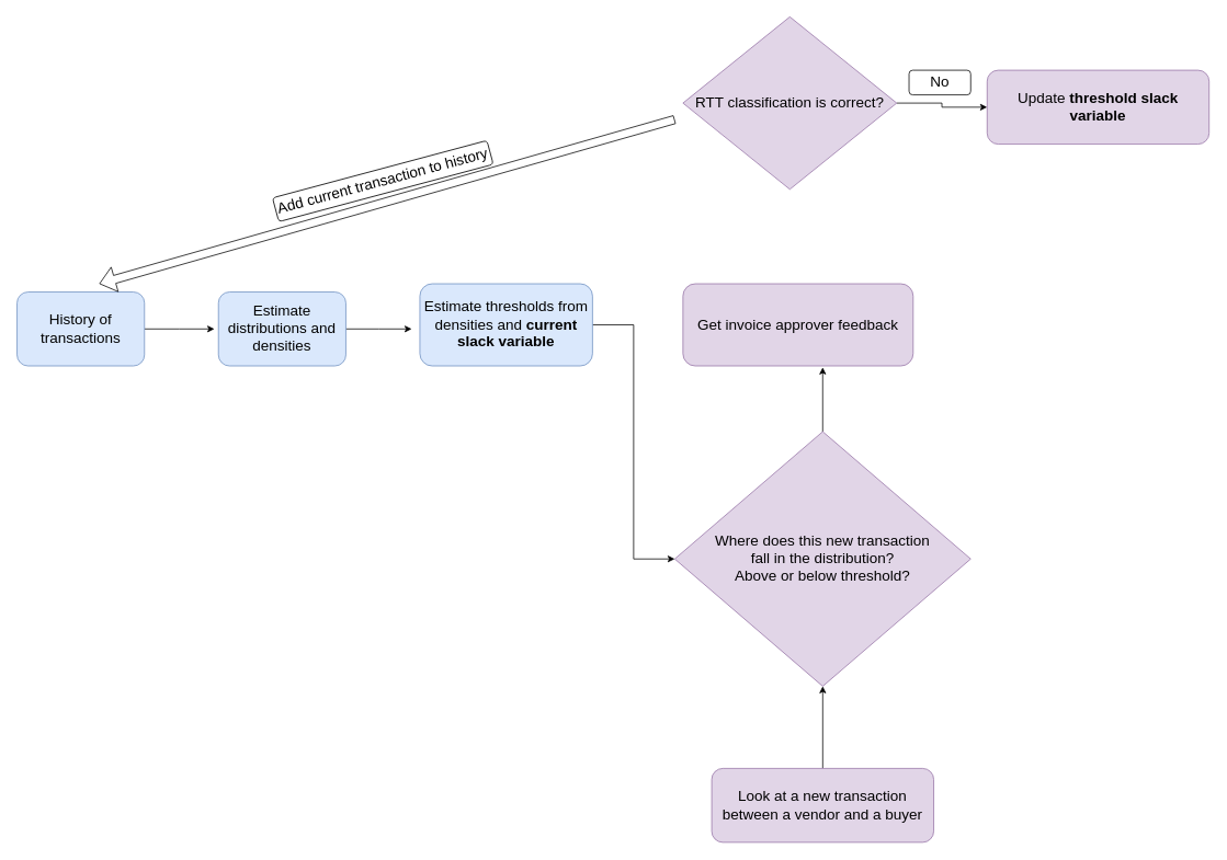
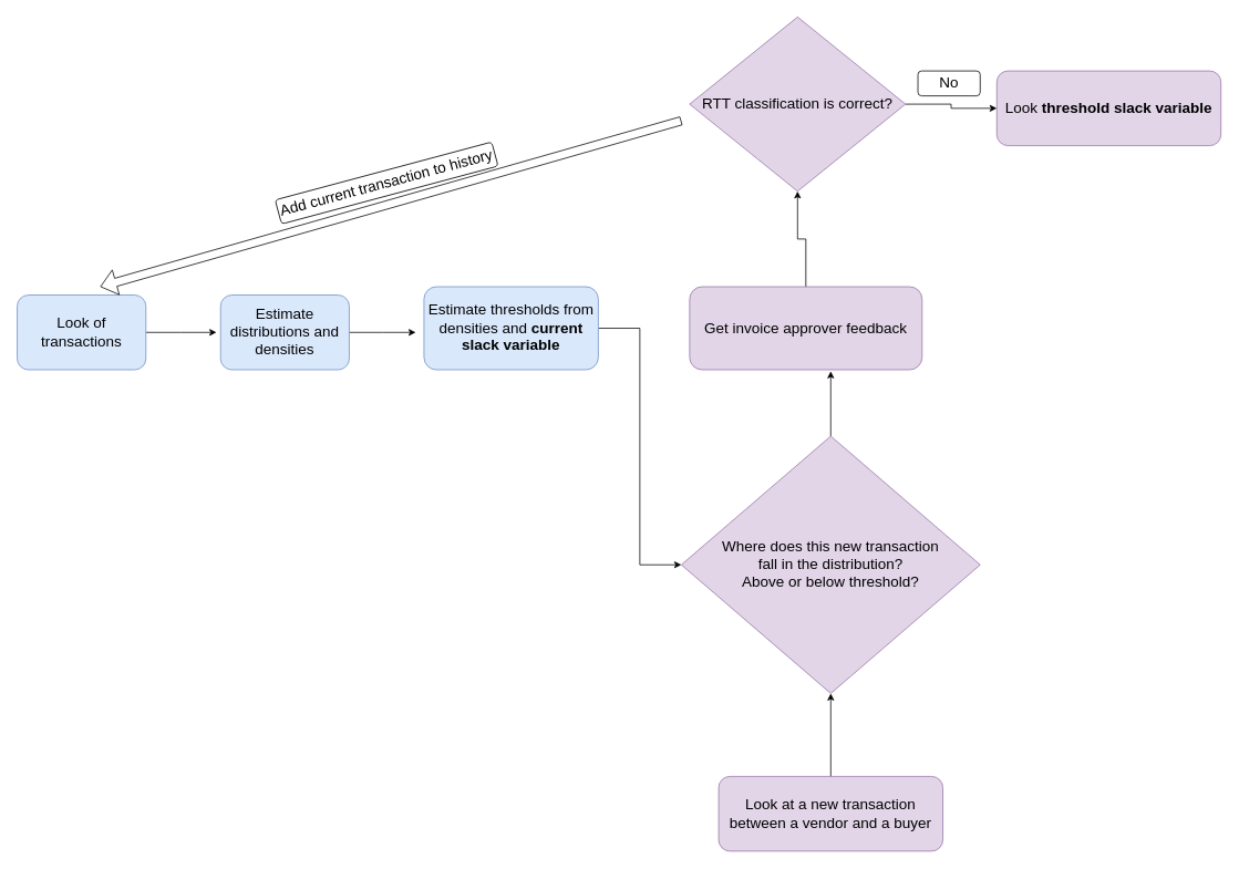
- <mxCell id="16" value="&lt;font style=&quot;font-size: 18px;&quot;&gt;Update &lt;b&gt;threshold slack variable&lt;/b&gt;&lt;/font&gt;" style="rounded=1;whiteSpace=wrap;html=1;fillColor=#e1d5e7;strokeColor=#9673a6;" vertex="1" parent="1"><mxGeometry x="1200" y="85" width="270" height="90" as="geometry" /></mxCell>
+ <mxCell id="16" value="&lt;font style=&quot;font-size: 18px;&quot;&gt;Look &lt;b&gt;threshold slack variable&lt;/b&gt;&lt;/font&gt;" style="rounded=1;whiteSpace=wrap;html=1;fillColor=#e1d5e7;strokeColor=#9673a6;" vertex="1" parent="1"><mxGeometry x="1200" y="85" width="270" height="90" as="geometry" /></mxCell>
+ <mxCell id="12" style="edgeStyle=orthogonalEdgeStyle;rounded=0;orthogonalLoop=1;jettySize=auto;html=1;entryX=0.5;entryY=1;entryDx=0;entryDy=0;fontSize=18;" edge="1" parent="1" source="13" target="15"><mxGeometry relative="1" as="geometry" /></mxCell>
- <mxCell id="9" value="&lt;font style=&quot;font-size: 18px;&quot;&gt;History of transactions&lt;/font&gt;" style="rounded=1;whiteSpace=wrap;html=1;strokeColor=#6c8ebf;fillColor=#dae8fc;" vertex="1" parent="1"><mxGeometry x="20" y="355" width="155" height="90" as="geometry" /></mxCell>
+ <mxCell id="9" value="&lt;font style=&quot;font-size: 18px;&quot;&gt;Look of transactions&lt;/font&gt;" style="rounded=1;whiteSpace=wrap;html=1;strokeColor=#6c8ebf;fillColor=#dae8fc;" vertex="1" parent="1"><mxGeometry x="20" y="355" width="155" height="90" as="geometry" /></mxCell>
